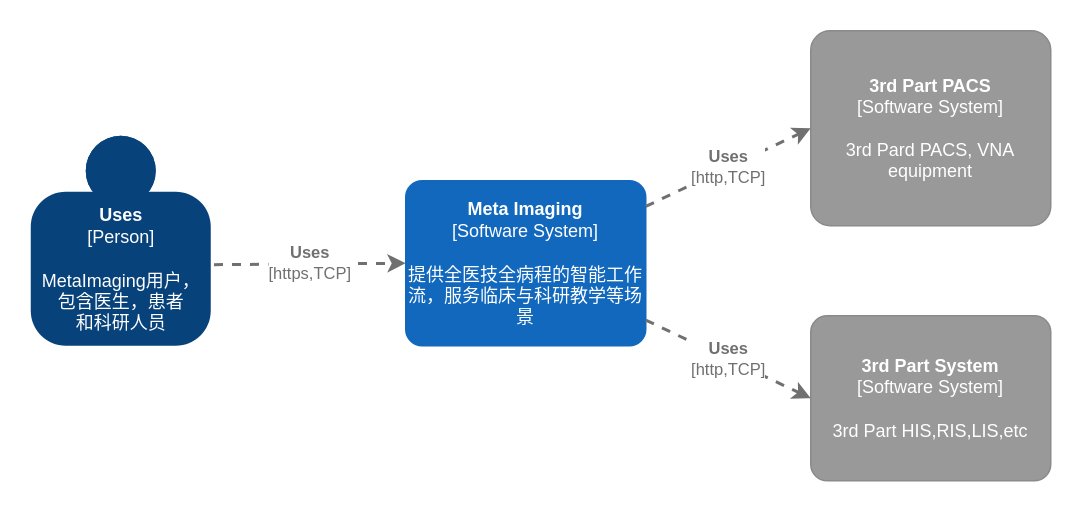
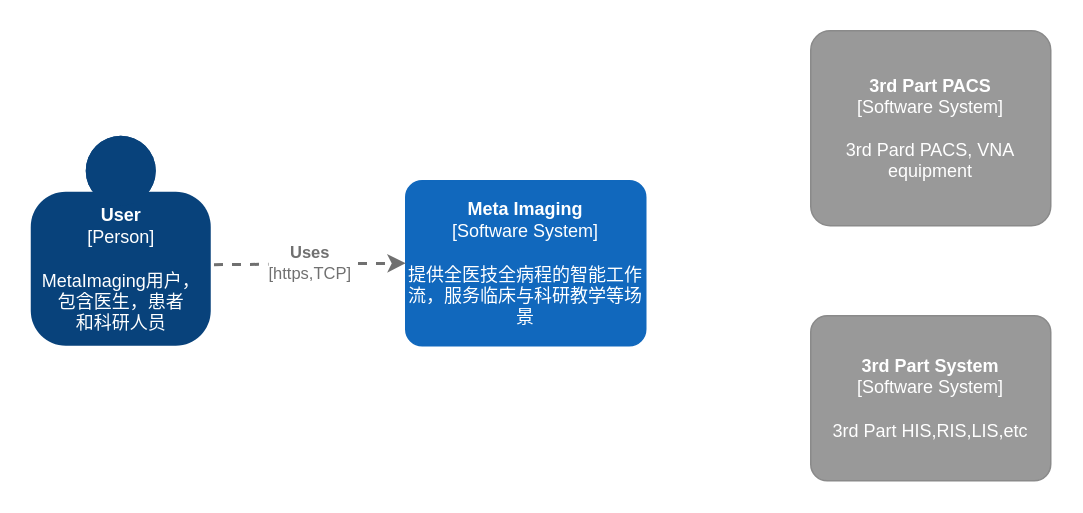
- <mxCell id="6" value="&lt;div style=&quot;text-align: left&quot;&gt;&lt;div style=&quot;text-align: center&quot;&gt;&lt;b&gt;Uses&lt;/b&gt;&lt;/div&gt;&lt;div style=&quot;text-align: center&quot;&gt;[http,TCP]&lt;/div&gt;&lt;/div&gt;" style="edgeStyle=none;rounded=0;html=1;jettySize=auto;orthogonalLoop=1;strokeColor=#707070;strokeWidth=2;fontColor=#707070;jumpStyle=none;dashed=1;metaEdit=1;metaData={&quot;c4Type&quot;:{&quot;editable&quot;:false}};entryX=0;entryY=0.5;entryDx=0;entryDy=0;entryPerimeter=0;" edge="1" parent="1" source="3" target="5"><mxGeometry width="160" relative="1" as="geometry"><mxPoint x="420" y="175" as="sourcePoint" /><mxPoint x="540" y="175" as="targetPoint" /></mxGeometry></mxCell>
- <mxCell id="2" value="&lt;b&gt;Uses&lt;/b&gt;&lt;div&gt;[Person]&lt;/div&gt;&lt;br&gt;&lt;div&gt;MetaImaging用户，&#10;包含医生，患者&#10;和科研人员&lt;/div&gt;" style="html=1;dashed=0;whitespace=wrap;fillColor=#08427b;strokeColor=none;fontColor=#ffffff;shape=mxgraph.c4.person;align=center;metaEdit=1;points=[[0.5,0,0],[1,0.5,0],[1,0.75,0],[0.75,1,0],[0.5,1,0],[0.25,1,0],[0,0.75,0],[0,0.5,0]];metaData={&quot;c4Type&quot;:{&quot;editable&quot;:false}};" parent="1" vertex="1"><mxGeometry x="20" y="90" width="120" height="140" as="geometry" /></mxCell>
+ <mxCell id="2" value="&lt;b&gt;User&lt;/b&gt;&lt;div&gt;[Person]&lt;/div&gt;&lt;br&gt;&lt;div&gt;MetaImaging用户，&#10;包含医生，患者&#10;和科研人员&lt;/div&gt;" style="html=1;dashed=0;whitespace=wrap;fillColor=#08427b;strokeColor=none;fontColor=#ffffff;shape=mxgraph.c4.person;align=center;metaEdit=1;points=[[0.5,0,0],[1,0.5,0],[1,0.75,0],[0.75,1,0],[0.5,1,0],[0.25,1,0],[0,0.75,0],[0,0.5,0]];metaData={&quot;c4Type&quot;:{&quot;editable&quot;:false}};" parent="1" vertex="1"><mxGeometry x="20" y="90" width="120" height="140" as="geometry" /></mxCell>
- <mxCell id="8" value="&lt;div style=&quot;text-align: left&quot;&gt;&lt;div style=&quot;text-align: center&quot;&gt;&lt;b&gt;Uses&lt;/b&gt;&lt;/div&gt;&lt;div style=&quot;text-align: center&quot;&gt;[http,TCP]&lt;/div&gt;&lt;/div&gt;" style="edgeStyle=none;rounded=0;html=1;entryX=0;entryY=0.5;jettySize=auto;orthogonalLoop=1;strokeColor=#707070;strokeWidth=2;fontColor=#707070;jumpStyle=none;dashed=1;metaEdit=1;metaData={&quot;c4Type&quot;:{&quot;editable&quot;:false}};entryDx=0;entryDy=0;entryPerimeter=0;" edge="1" parent="1" source="3" target="7"><mxGeometry width="160" relative="1" as="geometry"><mxPoint x="350" y="230" as="sourcePoint" /><mxPoint x="350" y="390" as="targetPoint" /></mxGeometry></mxCell>
